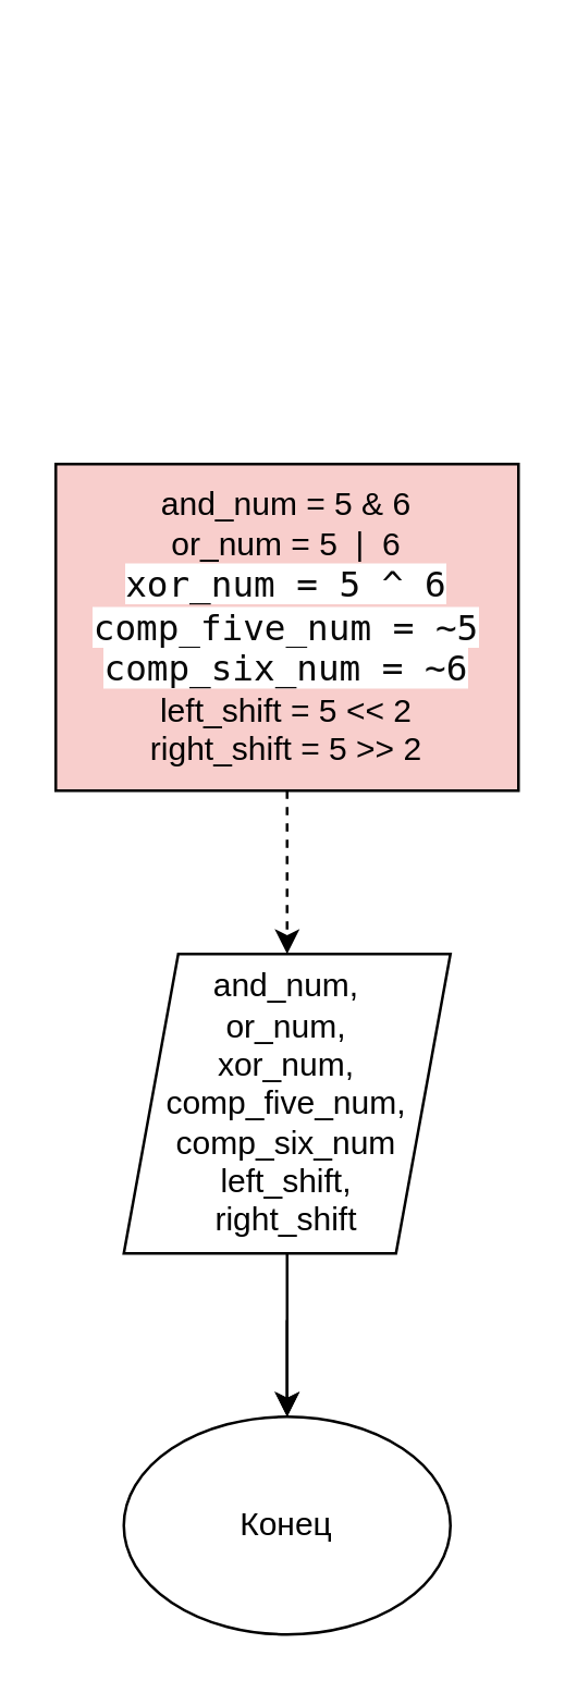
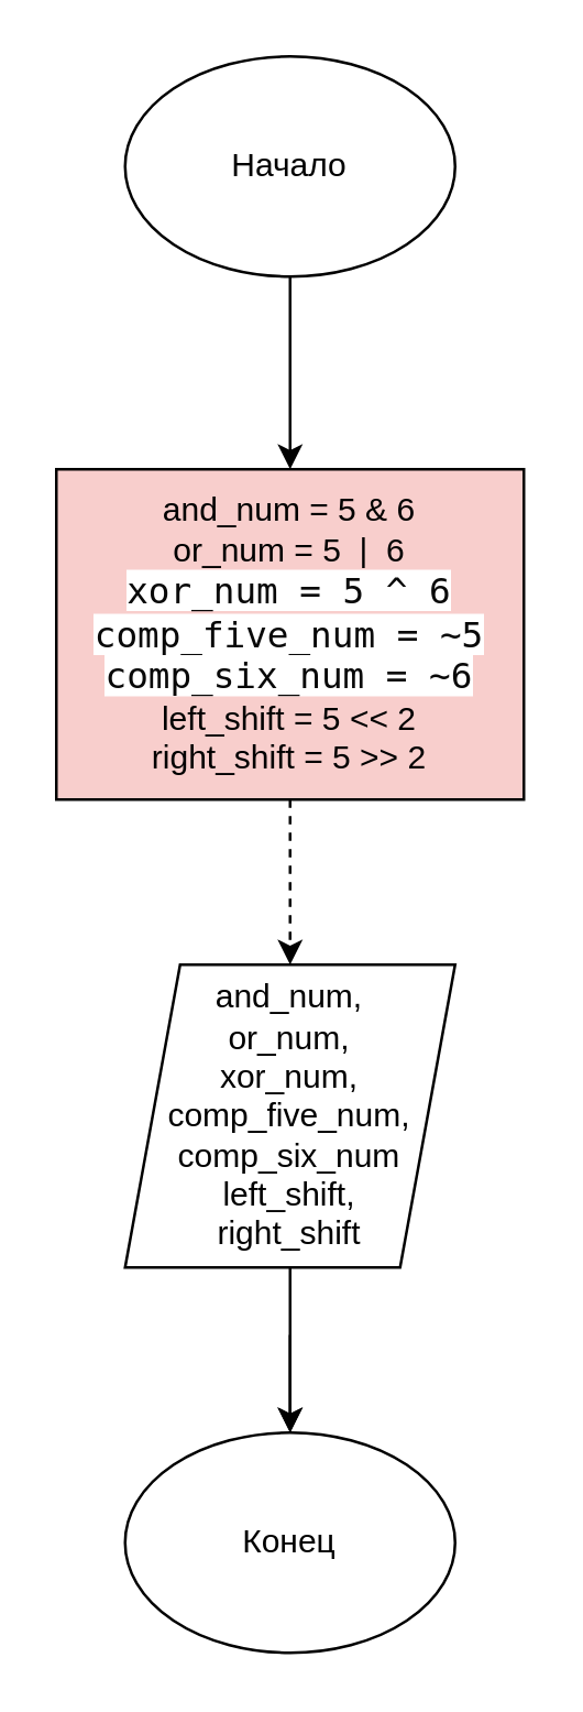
+ <mxCell id="3" value="Начало" style="ellipse;whiteSpace=wrap;html=1;" parent="1" vertex="1"><mxGeometry x="45" y="20" width="120" height="80" as="geometry" /></mxCell>
+ <mxCell id="2" style="edgeStyle=orthogonalEdgeStyle;rounded=0;orthogonalLoop=1;jettySize=auto;html=1;entryX=0.5;entryY=0;entryDx=0;entryDy=0;" parent="1" source="3" target="5" edge="1"><mxGeometry relative="1" as="geometry" /></mxCell>
